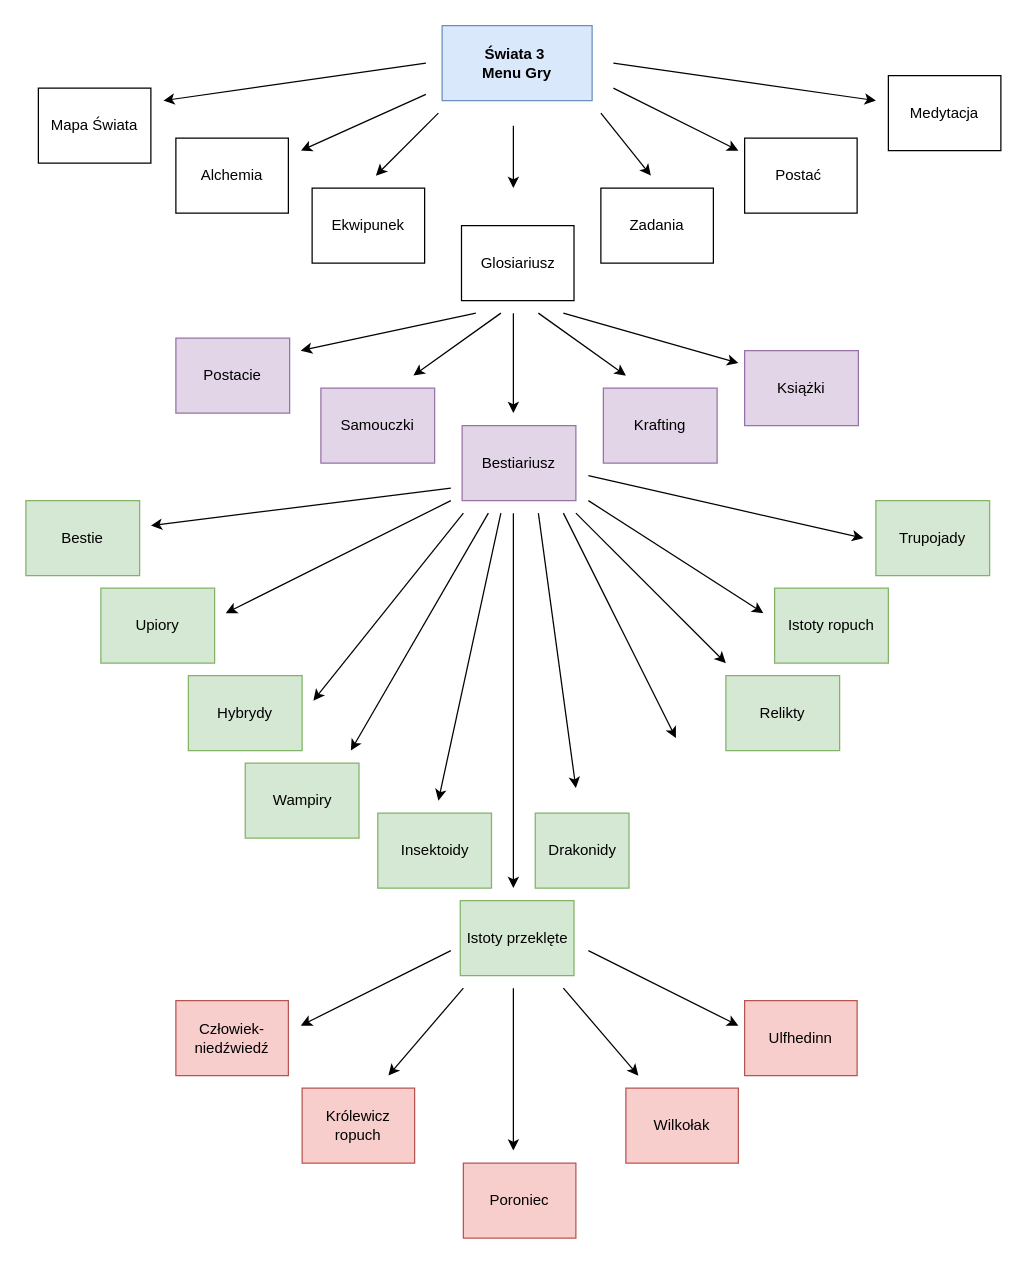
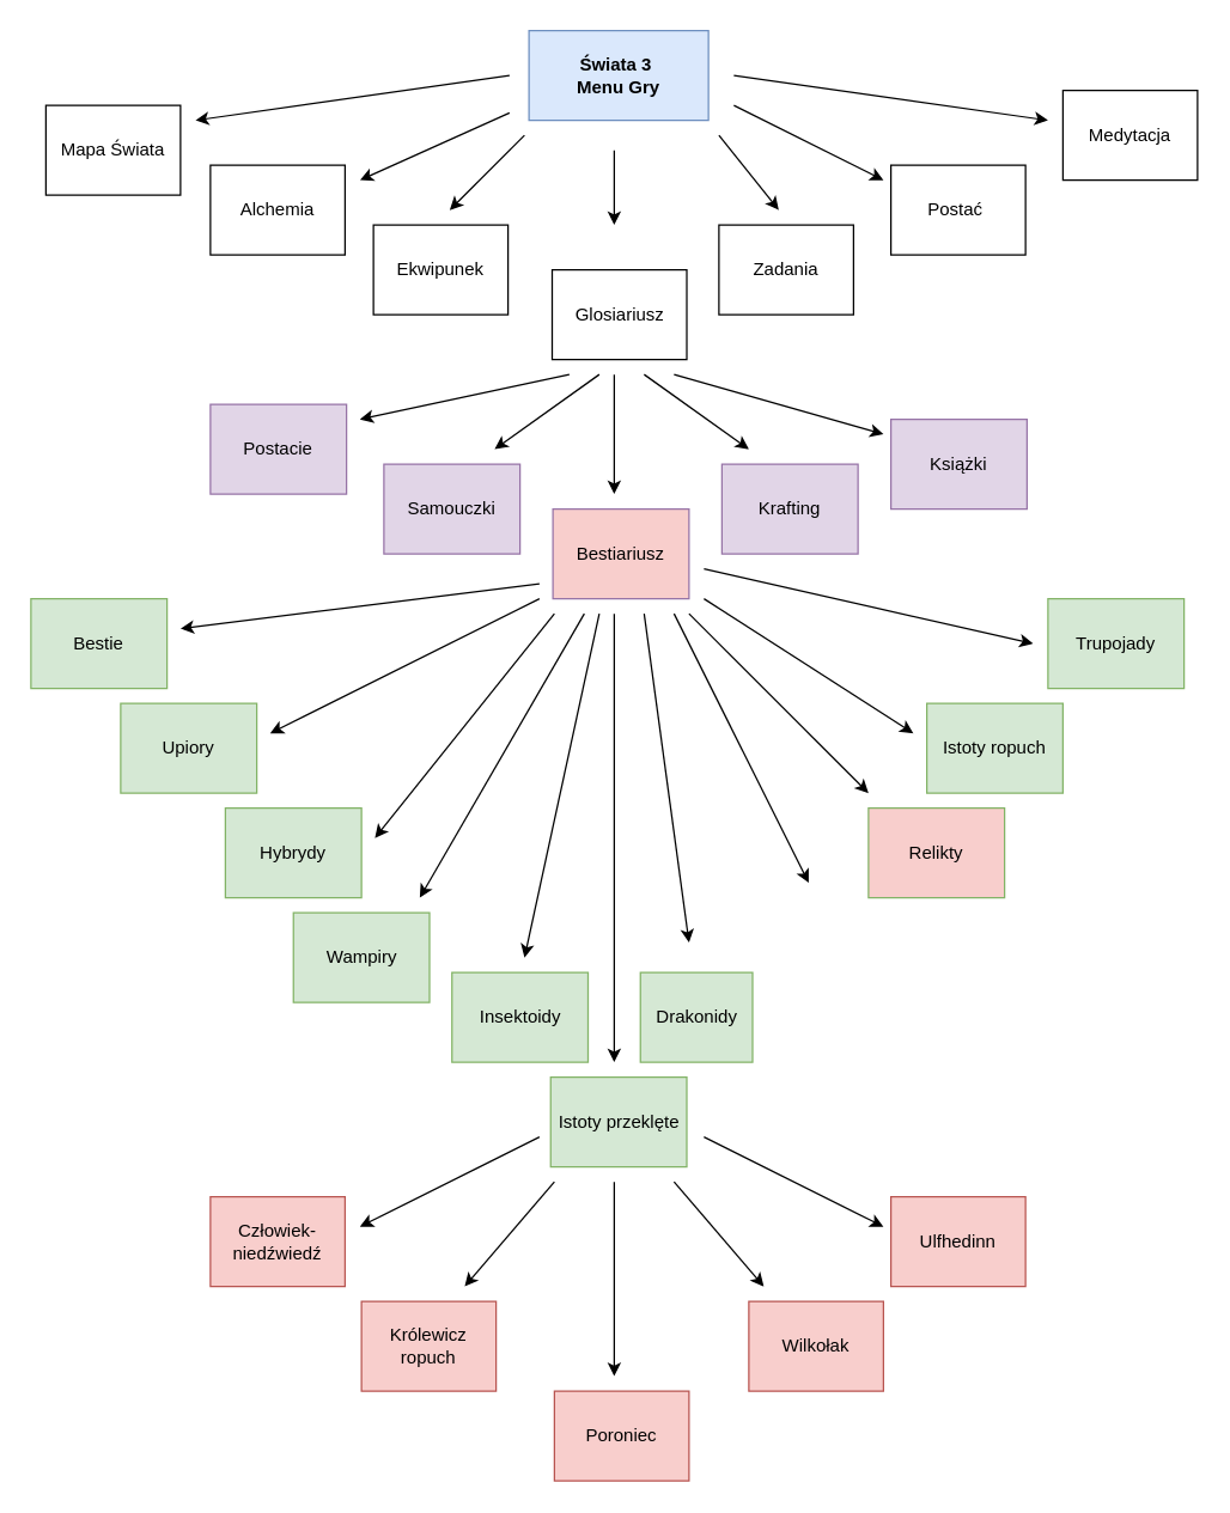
- <mxCell id="17" value="Bestiariusz" style="rounded=0;whiteSpace=wrap;html=1;fillColor=#e1d5e7;strokeColor=#9673a6;" vertex="1" parent="1"><mxGeometry x="369" y="340" width="91" height="60" as="geometry" /></mxCell>
+ <mxCell id="17" value="Bestiariusz" style="rounded=0;whiteSpace=wrap;html=1;fillColor=#f8cecc;strokeColor=#9673a6;" vertex="1" parent="1"><mxGeometry x="369" y="340" width="91" height="60" as="geometry" /></mxCell>
- <mxCell id="33" value="Relikty" style="rounded=0;whiteSpace=wrap;html=1;fillColor=#d5e8d4;strokeColor=#82b366;" vertex="1" parent="1"><mxGeometry x="580" y="540" width="91" height="60" as="geometry" /></mxCell>
+ <mxCell id="33" value="Relikty" style="rounded=0;whiteSpace=wrap;html=1;fillColor=#f8cecc;strokeColor=#82b366;" vertex="1" parent="1"><mxGeometry x="580" y="540" width="91" height="60" as="geometry" /></mxCell>
